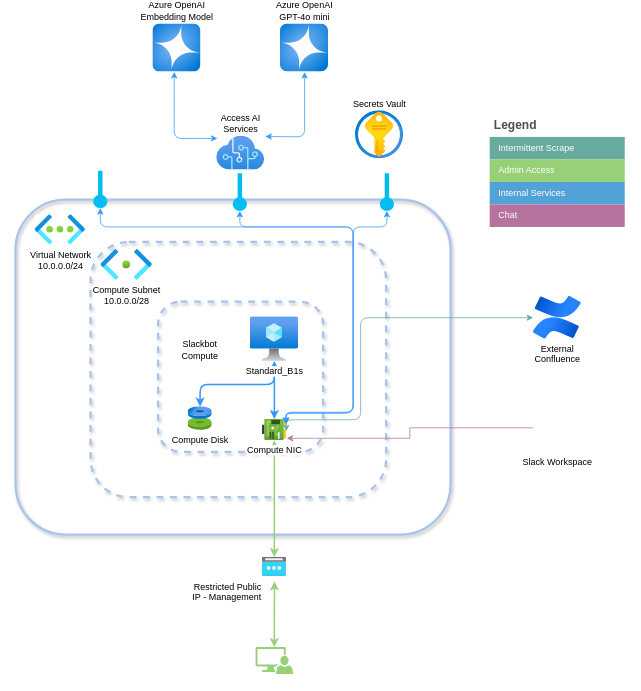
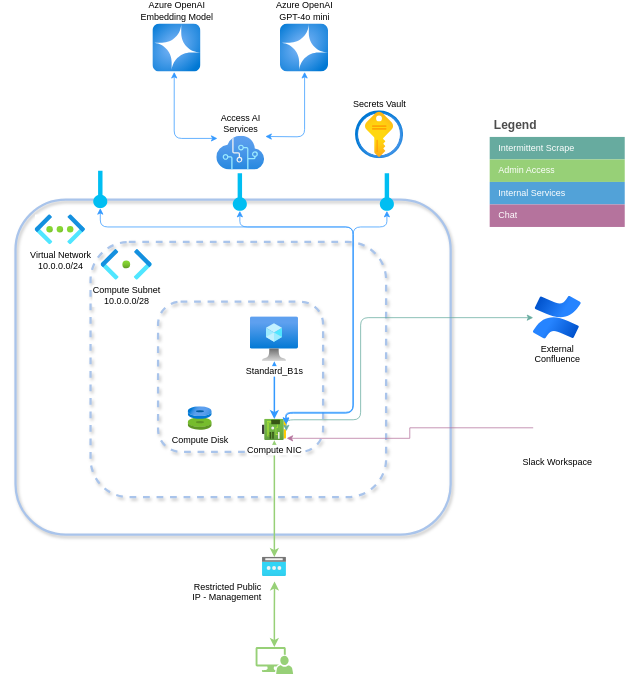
- <mxCell id="20" value="Slackbot Compute" style="text;html=1;align=center;verticalAlign=middle;whiteSpace=wrap;rounded=0;" vertex="1" parent="1"><mxGeometry x="236" y="440.04" width="60" height="30" as="geometry" /></mxCell>
- <mxCell id="6" style="edgeStyle=orthogonalEdgeStyle;rounded=1;orthogonalLoop=1;jettySize=auto;html=1;startArrow=classic;startFill=1;strokeColor=#3399FF;strokeWidth=2;curved=0;jumpStyle=arc;" edge="1" parent="1" source="7" target="16"><mxGeometry relative="1" as="geometry"><Array as="points"><mxPoint x="365" y="501" /><mxPoint x="266" y="501" /></Array></mxGeometry></mxCell>
